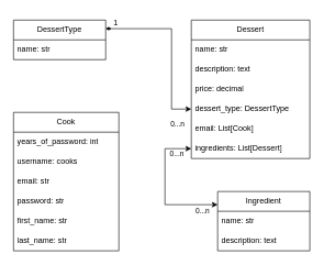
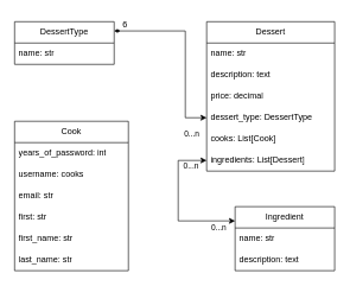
- <mxCell id="22" value="1" style="text;html=1;align=center;verticalAlign=middle;resizable=0;points=[];autosize=1;strokeColor=none;fillColor=none;" vertex="1" parent="1"><mxGeometry x="160" y="20" width="30" height="30" as="geometry" /></mxCell>
+ <mxCell id="22" value="6" style="text;html=1;align=center;verticalAlign=middle;resizable=0;points=[];autosize=1;strokeColor=none;fillColor=none;" vertex="1" parent="1"><mxGeometry x="160" y="20" width="30" height="30" as="geometry" /></mxCell>
- <mxCell id="7" value="email: List[Cook]" style="text;strokeColor=none;fillColor=none;align=left;verticalAlign=middle;spacingLeft=4;spacingRight=4;overflow=hidden;points=[[0,0.5],[1,0.5]];portConstraint=eastwest;rotatable=0;whiteSpace=wrap;html=1;" vertex="1" parent="2"><mxGeometry y="150" width="180" height="30" as="geometry" /></mxCell>
+ <mxCell id="7" value="cooks: List[Cook]" style="text;strokeColor=none;fillColor=none;align=left;verticalAlign=middle;spacingLeft=4;spacingRight=4;overflow=hidden;points=[[0,0.5],[1,0.5]];portConstraint=eastwest;rotatable=0;whiteSpace=wrap;html=1;" vertex="1" parent="2"><mxGeometry y="150" width="180" height="30" as="geometry" /></mxCell>
- <mxCell id="15" value="password: str" style="text;strokeColor=none;fillColor=none;align=left;verticalAlign=middle;spacingLeft=4;spacingRight=4;overflow=hidden;points=[[0,0.5],[1,0.5]];portConstraint=eastwest;rotatable=0;whiteSpace=wrap;html=1;" vertex="1" parent="11"><mxGeometry y="120" width="160" height="30" as="geometry" /></mxCell>
+ <mxCell id="15" value="first: str" style="text;strokeColor=none;fillColor=none;align=left;verticalAlign=middle;spacingLeft=4;spacingRight=4;overflow=hidden;points=[[0,0.5],[1,0.5]];portConstraint=eastwest;rotatable=0;whiteSpace=wrap;html=1;" vertex="1" parent="11"><mxGeometry y="120" width="160" height="30" as="geometry" /></mxCell>
